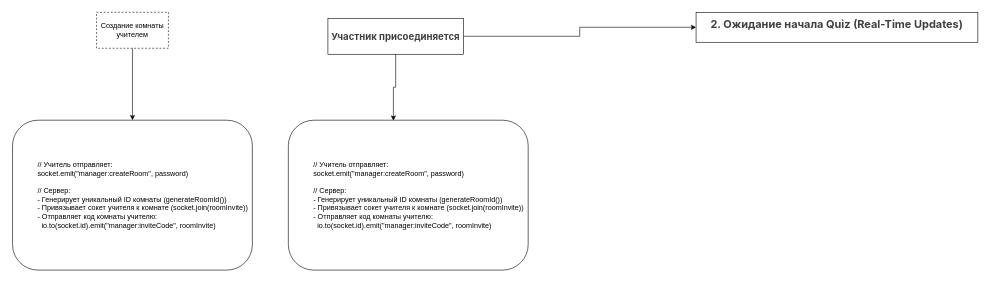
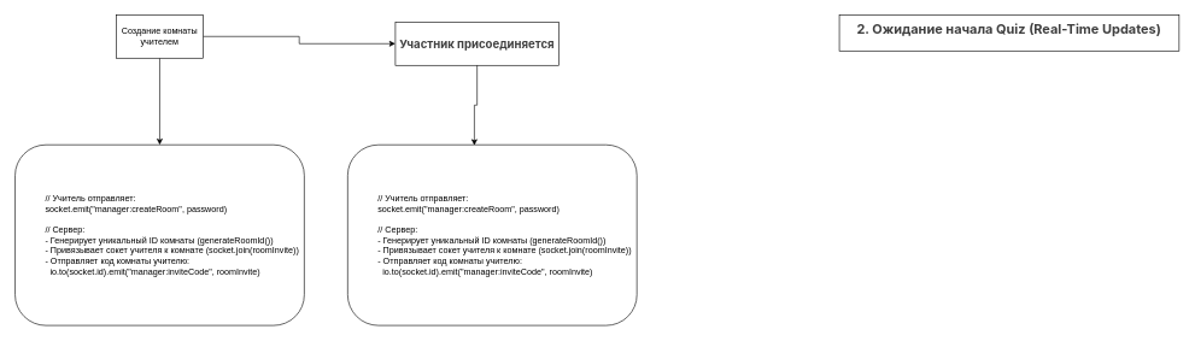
- <mxCell id="4" value="Создание комнаты учителем" style="rounded=0;whiteSpace=wrap;html=1;shadow=0;dashed=1;" vertex="1" parent="1"><mxGeometry x="160" y="20" width="120" height="60" as="geometry" /></mxCell>
+ <mxCell id="4" value="Создание комнаты учителем" style="rounded=0;whiteSpace=wrap;html=1;shadow=0;" vertex="1" parent="1"><mxGeometry x="160" y="20" width="120" height="60" as="geometry" /></mxCell>
+ <mxCell id="2" style="edgeStyle=orthogonalEdgeStyle;rounded=0;orthogonalLoop=1;jettySize=auto;html=1;entryX=0;entryY=0.5;entryDx=0;entryDy=0;shadow=0;" edge="1" parent="1" source="4" target="6"><mxGeometry relative="1" as="geometry"><mxPoint x="530" y="50" as="targetPoint" /></mxGeometry></mxCell>
- <mxCell id="5" value="" style="edgeStyle=orthogonalEdgeStyle;rounded=0;orthogonalLoop=1;jettySize=auto;html=1;" edge="1" parent="1" source="6" target="10"><mxGeometry relative="1" as="geometry" /></mxCell>
